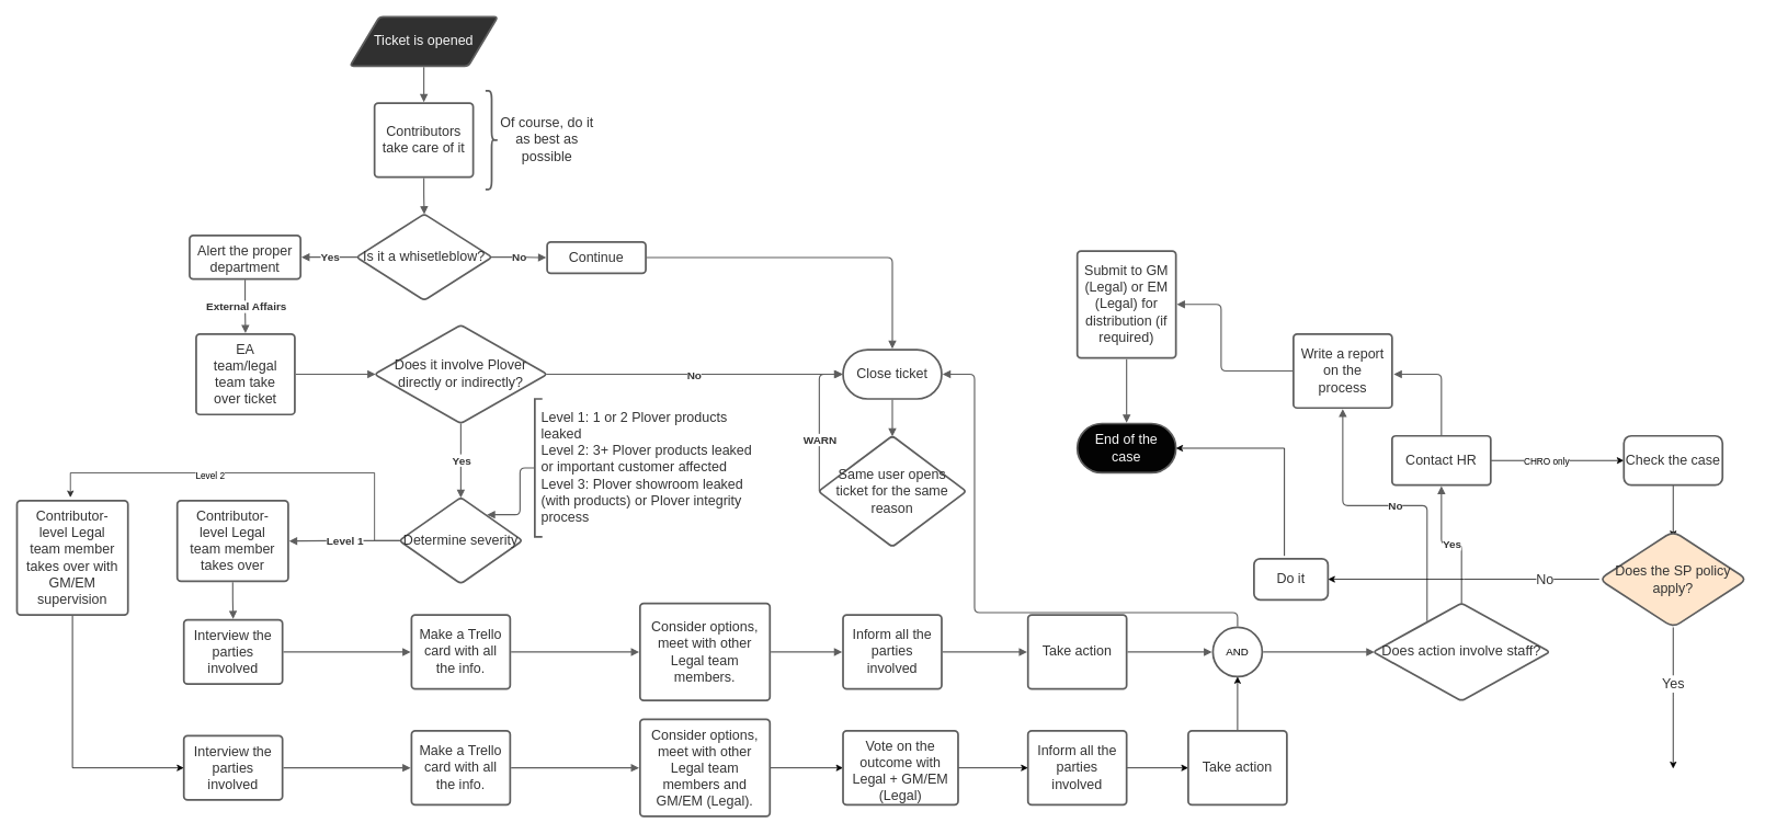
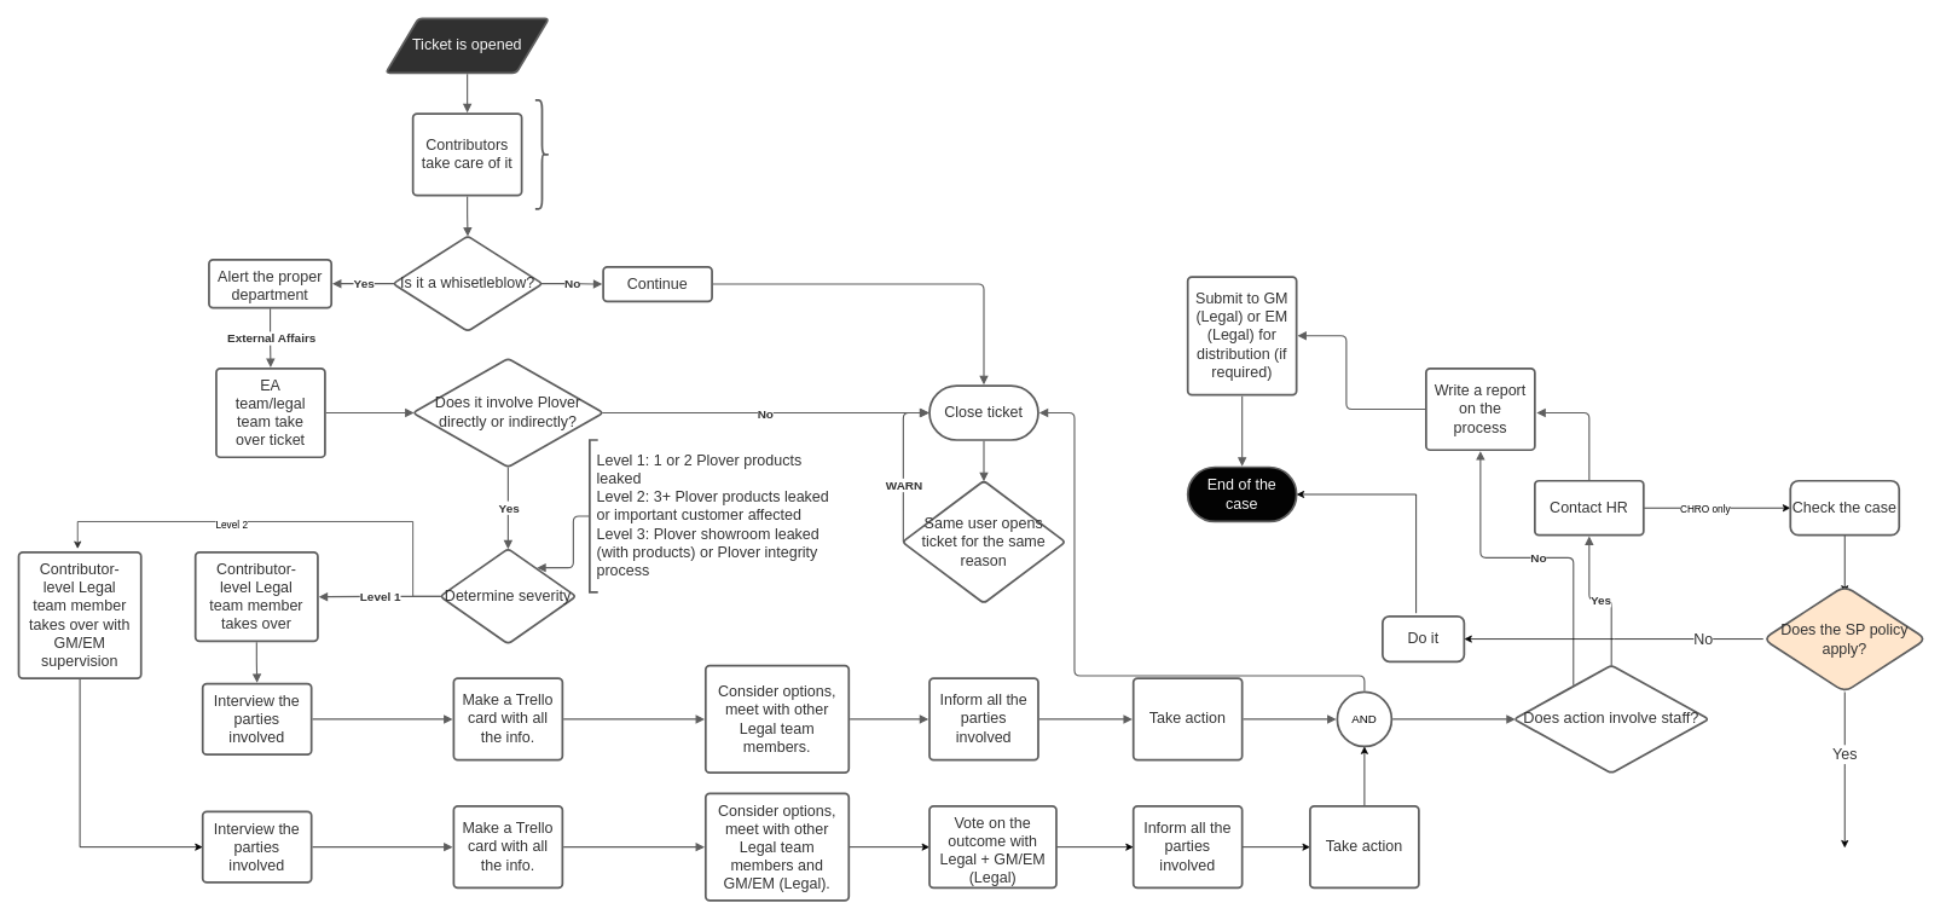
- <mxCell id="7" value="Of course, do it as best as possible" style="strokeColor=none;fillColor=none;whiteSpace=wrap;fontSize=16.7;fontColor=#333333;spacing=3.8;strokeOpacity=100;rounded=1;absoluteArcSize=1;arcSize=9;strokeWidth=2.3;" parent="5" vertex="1"><mxGeometry x="15" width="120" height="120" as="geometry" /></mxCell>
